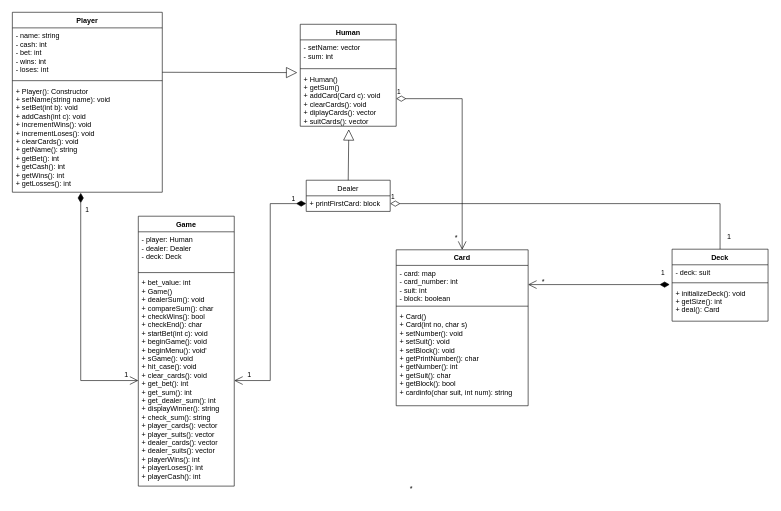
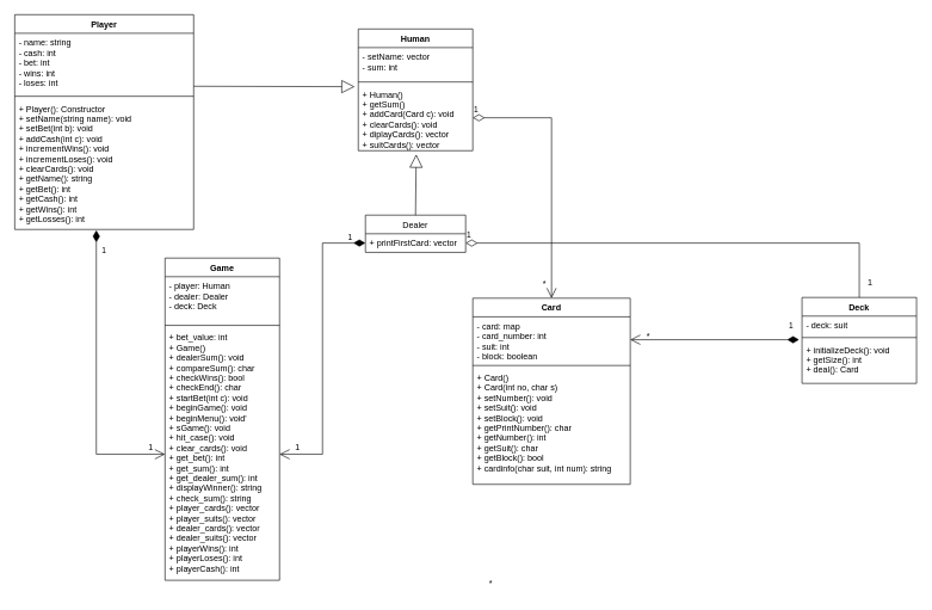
- <mxCell id="21" value="+ printFirstCard: block" style="text;strokeColor=none;fillColor=none;align=left;verticalAlign=top;spacingLeft=4;spacingRight=4;overflow=hidden;rotatable=0;points=[[0,0.5],[1,0.5]];portConstraint=eastwest;" parent="20" vertex="1"><mxGeometry y="26" width="140" height="26" as="geometry" /></mxCell>
+ <mxCell id="21" value="+ printFirstCard: vector" style="text;strokeColor=none;fillColor=none;align=left;verticalAlign=top;spacingLeft=4;spacingRight=4;overflow=hidden;rotatable=0;points=[[0,0.5],[1,0.5]];portConstraint=eastwest;" parent="20" vertex="1"><mxGeometry y="26" width="140" height="26" as="geometry" /></mxCell>
